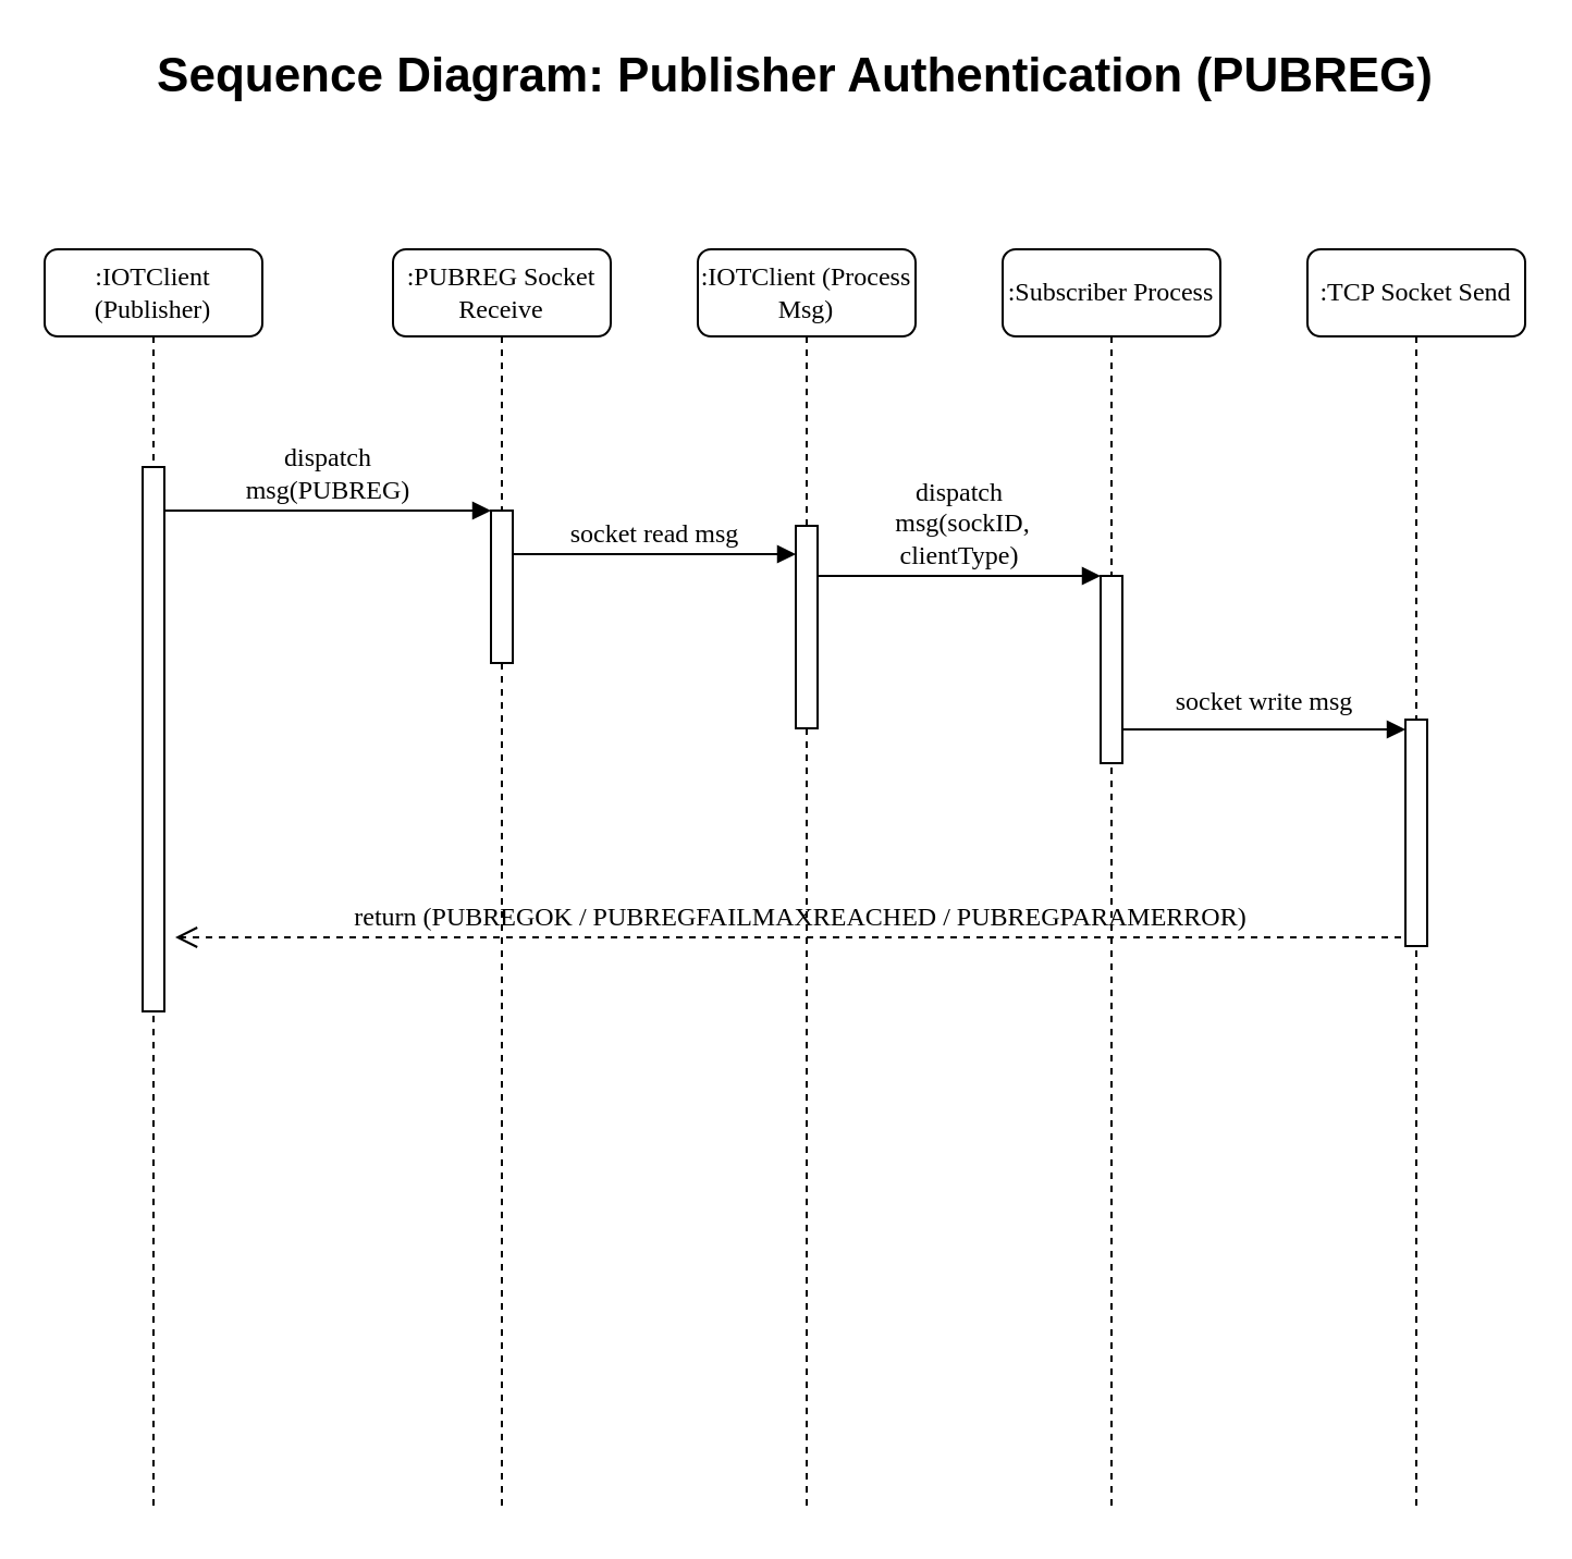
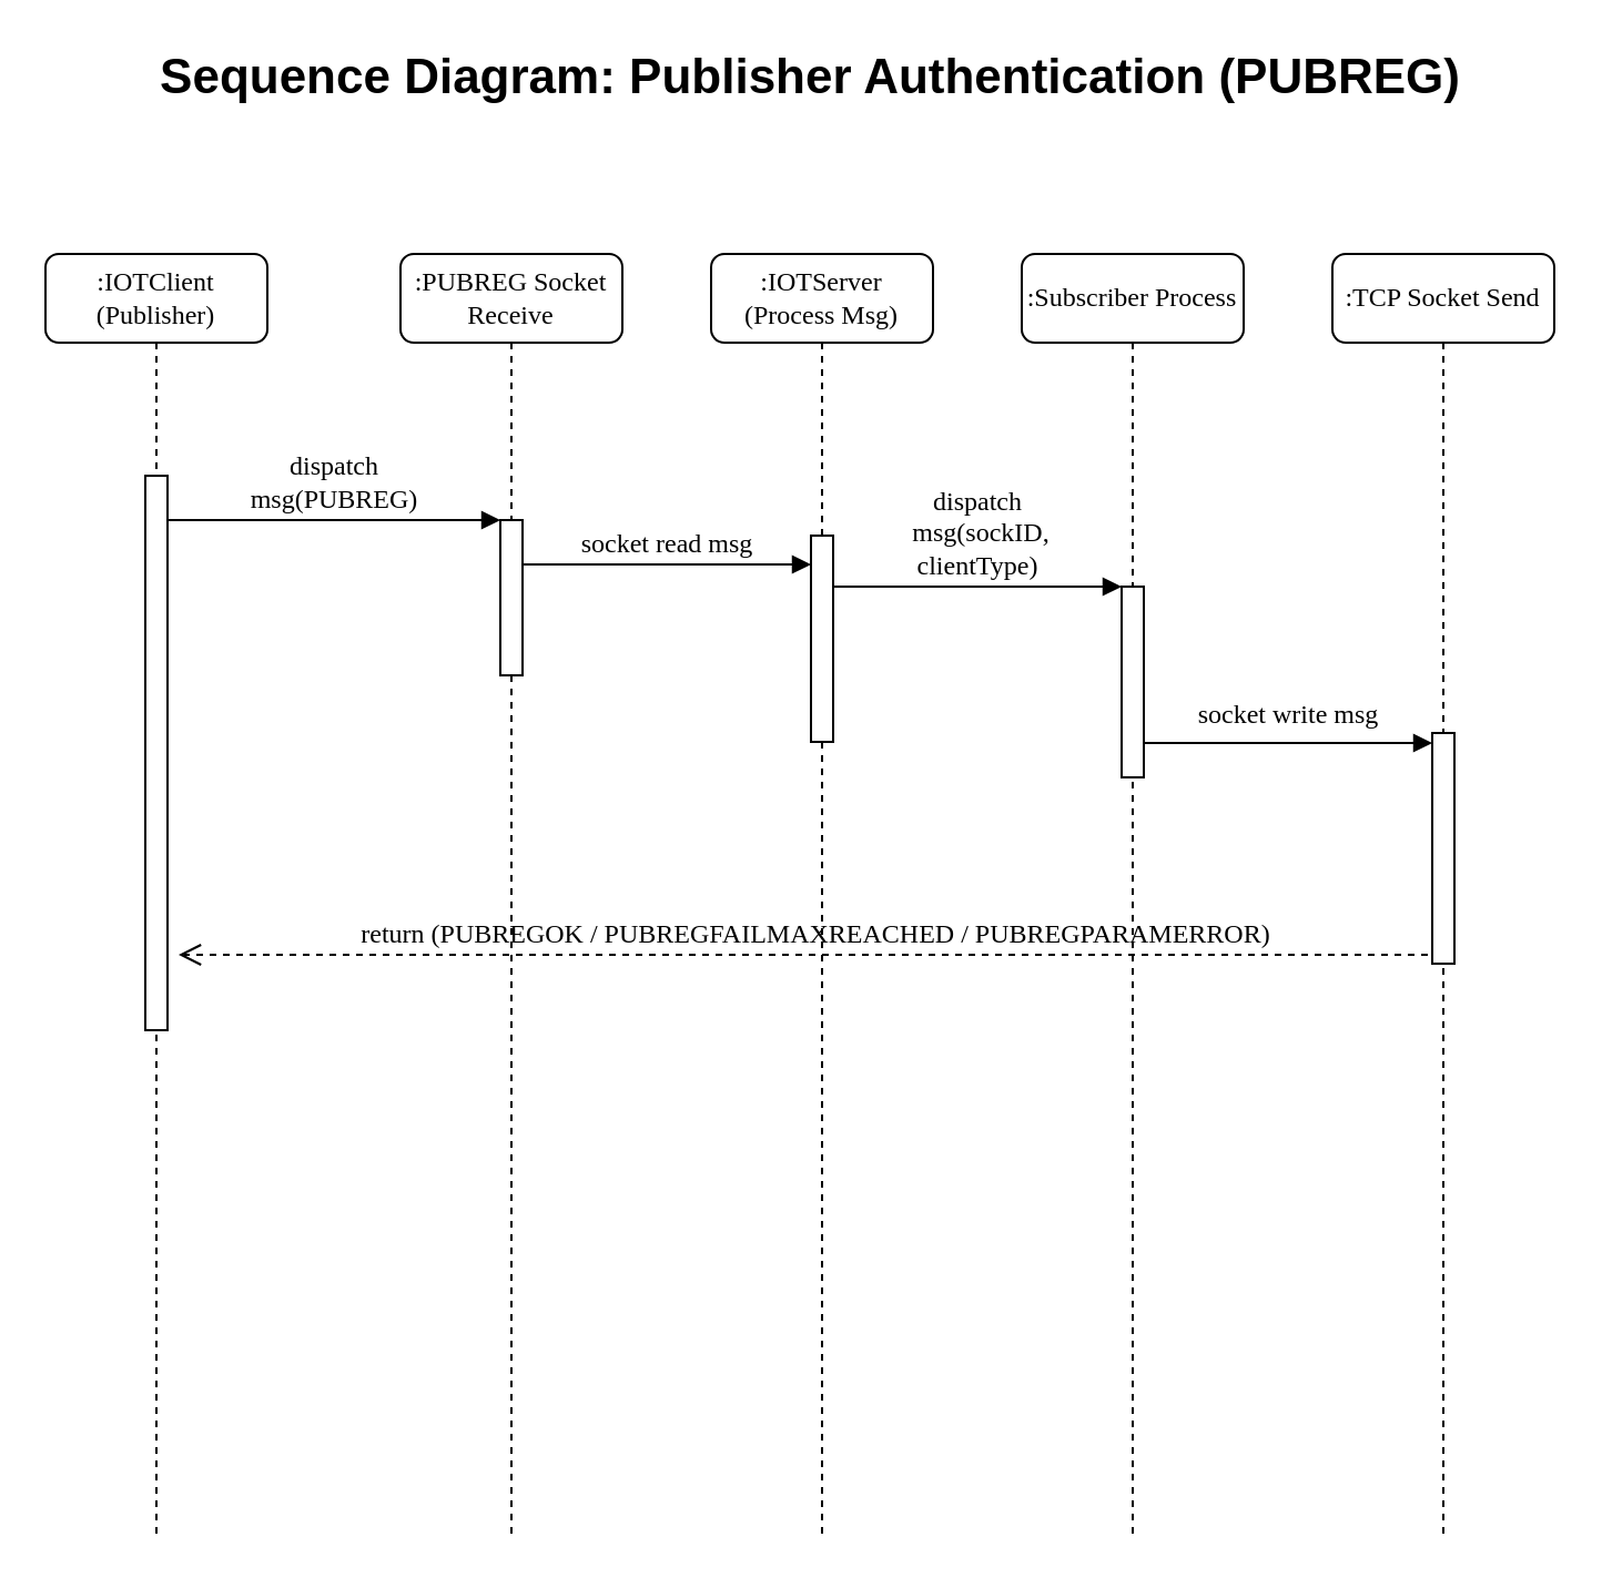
- <mxCell id="6" value=":IOTClient (Process Msg)" style="shape=umlLifeline;perimeter=lifelinePerimeter;whiteSpace=wrap;html=1;container=1;collapsible=0;recursiveResize=0;outlineConnect=0;rounded=1;shadow=0;comic=0;labelBackgroundColor=none;strokeWidth=1;fontFamily=Verdana;fontSize=12;align=center;" parent="1" vertex="1"><mxGeometry x="320" y="114" width="100" height="580" as="geometry" /></mxCell>
+ <mxCell id="6" value=":IOTServer (Process Msg)" style="shape=umlLifeline;perimeter=lifelinePerimeter;whiteSpace=wrap;html=1;container=1;collapsible=0;recursiveResize=0;outlineConnect=0;rounded=1;shadow=0;comic=0;labelBackgroundColor=none;strokeWidth=1;fontFamily=Verdana;fontSize=12;align=center;" parent="1" vertex="1"><mxGeometry x="320" y="114" width="100" height="580" as="geometry" /></mxCell>
